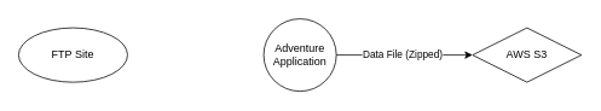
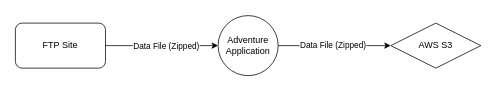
- <mxCell id="3" value="FTP Site" style="ellipse;whiteSpace=wrap;html=1;" vertex="1" parent="1"><mxGeometry x="20" y="30" width="120" height="60" as="geometry" /></mxCell>
+ <mxCell id="3" value="FTP Site" style="rounded=1;whiteSpace=wrap;html=1;" vertex="1" parent="1"><mxGeometry x="20" y="30" width="120" height="60" as="geometry" /></mxCell>
+ <mxCell id="5" value="" style="endArrow=classic;html=1;rounded=0;exitX=1;exitY=0.5;exitDx=0;exitDy=0;entryX=0;entryY=0.5;entryDx=0;entryDy=0;" edge="1" parent="1" source="3" target="2"><mxGeometry width="50" height="50" relative="1" as="geometry"><mxPoint x="320" y="305" as="sourcePoint" /><mxPoint x="370" y="255" as="targetPoint" /></mxGeometry></mxCell>
+ <mxCell id="6" value="Data File (Zipped)" style="edgeLabel;html=1;align=center;verticalAlign=middle;resizable=0;points=[];" vertex="1" connectable="0" parent="5"><mxGeometry x="0.183" relative="1" as="geometry"><mxPoint x="-9" as="offset" /></mxGeometry></mxCell>
